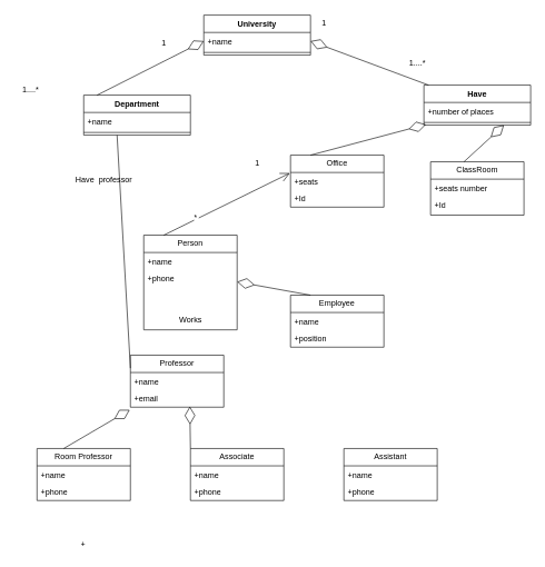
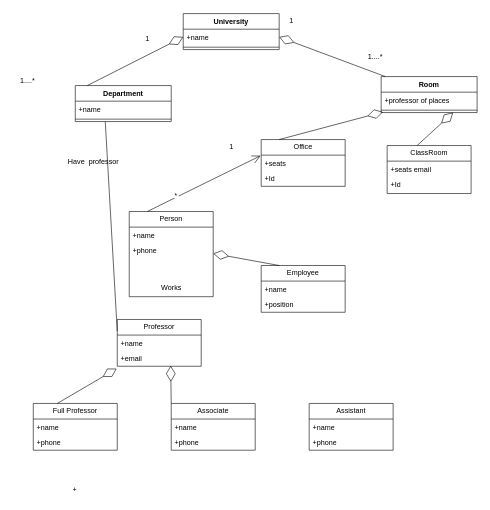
- <mxCell id="9" value="Have" style="swimlane;fontStyle=1;align=center;verticalAlign=top;childLayout=stackLayout;horizontal=1;startSize=26;horizontalStack=0;resizeParent=1;resizeParentMax=0;resizeLast=0;collapsible=1;marginBottom=0;whiteSpace=wrap;html=1;" vertex="1" parent="1"><mxGeometry x="635" y="127" width="160" height="60" as="geometry" /></mxCell>
+ <mxCell id="9" value="Room" style="swimlane;fontStyle=1;align=center;verticalAlign=top;childLayout=stackLayout;horizontal=1;startSize=26;horizontalStack=0;resizeParent=1;resizeParentMax=0;resizeLast=0;collapsible=1;marginBottom=0;whiteSpace=wrap;html=1;" vertex="1" parent="1"><mxGeometry x="635" y="127" width="160" height="60" as="geometry" /></mxCell>
- <mxCell id="10" value="+number of places" style="text;strokeColor=none;fillColor=none;align=left;verticalAlign=top;spacingLeft=4;spacingRight=4;overflow=hidden;rotatable=0;points=[[0,0.5],[1,0.5]];portConstraint=eastwest;whiteSpace=wrap;html=1;" vertex="1" parent="9"><mxGeometry y="26" width="160" height="26" as="geometry" /></mxCell>
+ <mxCell id="10" value="+professor of places" style="text;strokeColor=none;fillColor=none;align=left;verticalAlign=top;spacingLeft=4;spacingRight=4;overflow=hidden;rotatable=0;points=[[0,0.5],[1,0.5]];portConstraint=eastwest;whiteSpace=wrap;html=1;" vertex="1" parent="9"><mxGeometry y="26" width="160" height="26" as="geometry" /></mxCell>
- <mxCell id="19" value="+seats number" style="text;strokeColor=none;fillColor=none;align=left;verticalAlign=top;spacingLeft=4;spacingRight=4;overflow=hidden;rotatable=0;points=[[0,0.5],[1,0.5]];portConstraint=eastwest;whiteSpace=wrap;html=1;" vertex="1" parent="17"><mxGeometry y="26" width="140" height="26" as="geometry" /></mxCell>
+ <mxCell id="19" value="+seats email" style="text;strokeColor=none;fillColor=none;align=left;verticalAlign=top;spacingLeft=4;spacingRight=4;overflow=hidden;rotatable=0;points=[[0,0.5],[1,0.5]];portConstraint=eastwest;whiteSpace=wrap;html=1;" vertex="1" parent="17"><mxGeometry y="26" width="140" height="26" as="geometry" /></mxCell>
- <mxCell id="33" value="Room Professor" style="swimlane;fontStyle=0;childLayout=stackLayout;horizontal=1;startSize=26;fillColor=none;horizontalStack=0;resizeParent=1;resizeParentMax=0;resizeLast=0;collapsible=1;marginBottom=0;whiteSpace=wrap;html=1;" vertex="1" parent="1"><mxGeometry x="55" y="672" width="140" height="78" as="geometry" /></mxCell>
+ <mxCell id="33" value="Full Professor" style="swimlane;fontStyle=0;childLayout=stackLayout;horizontal=1;startSize=26;fillColor=none;horizontalStack=0;resizeParent=1;resizeParentMax=0;resizeLast=0;collapsible=1;marginBottom=0;whiteSpace=wrap;html=1;" vertex="1" parent="1"><mxGeometry x="55" y="672" width="140" height="78" as="geometry" /></mxCell>
